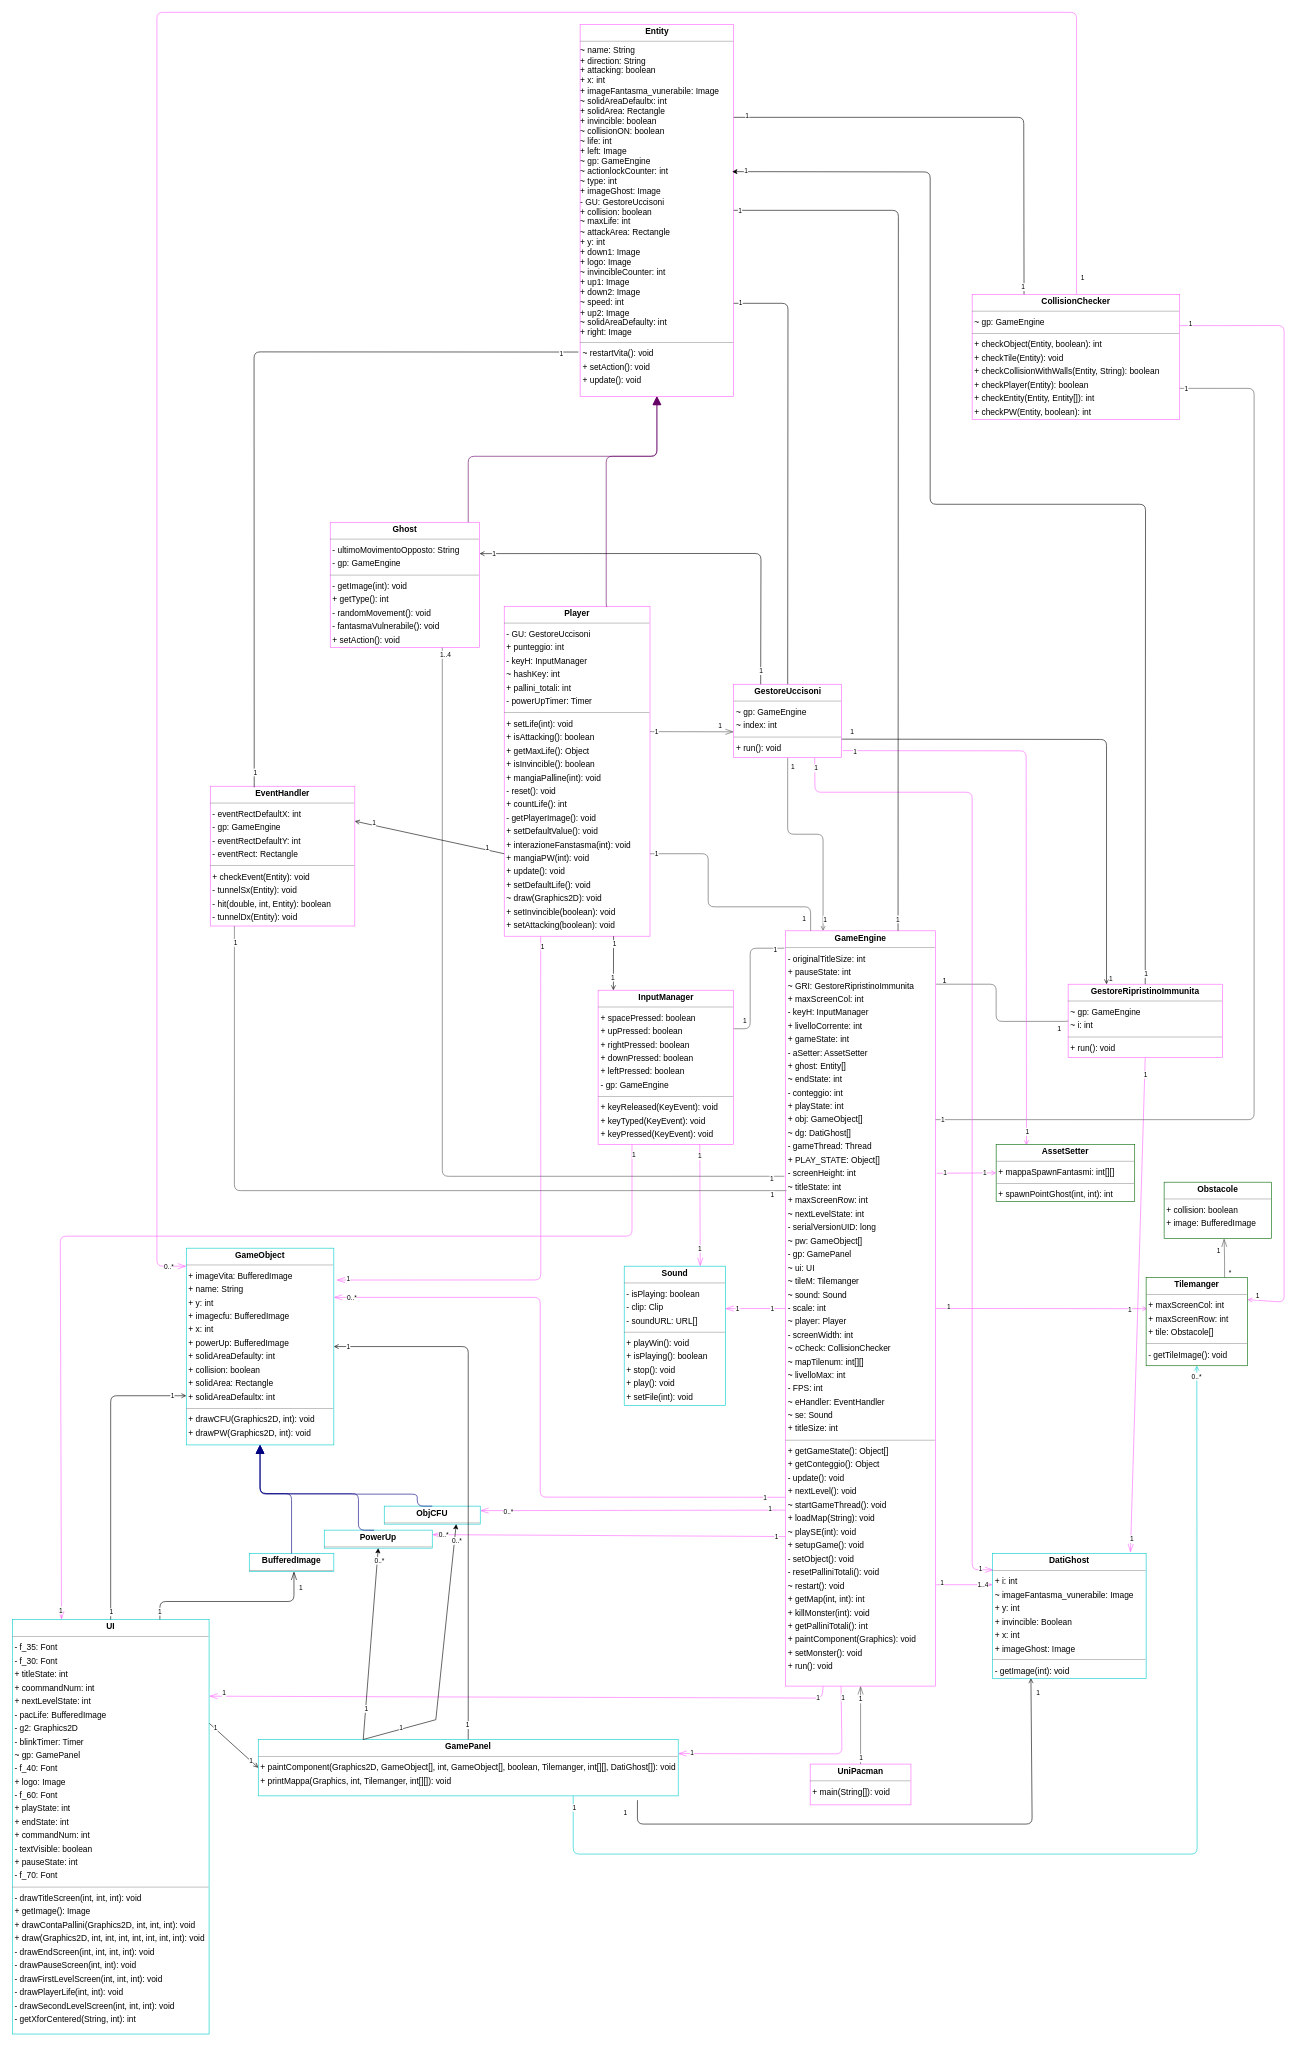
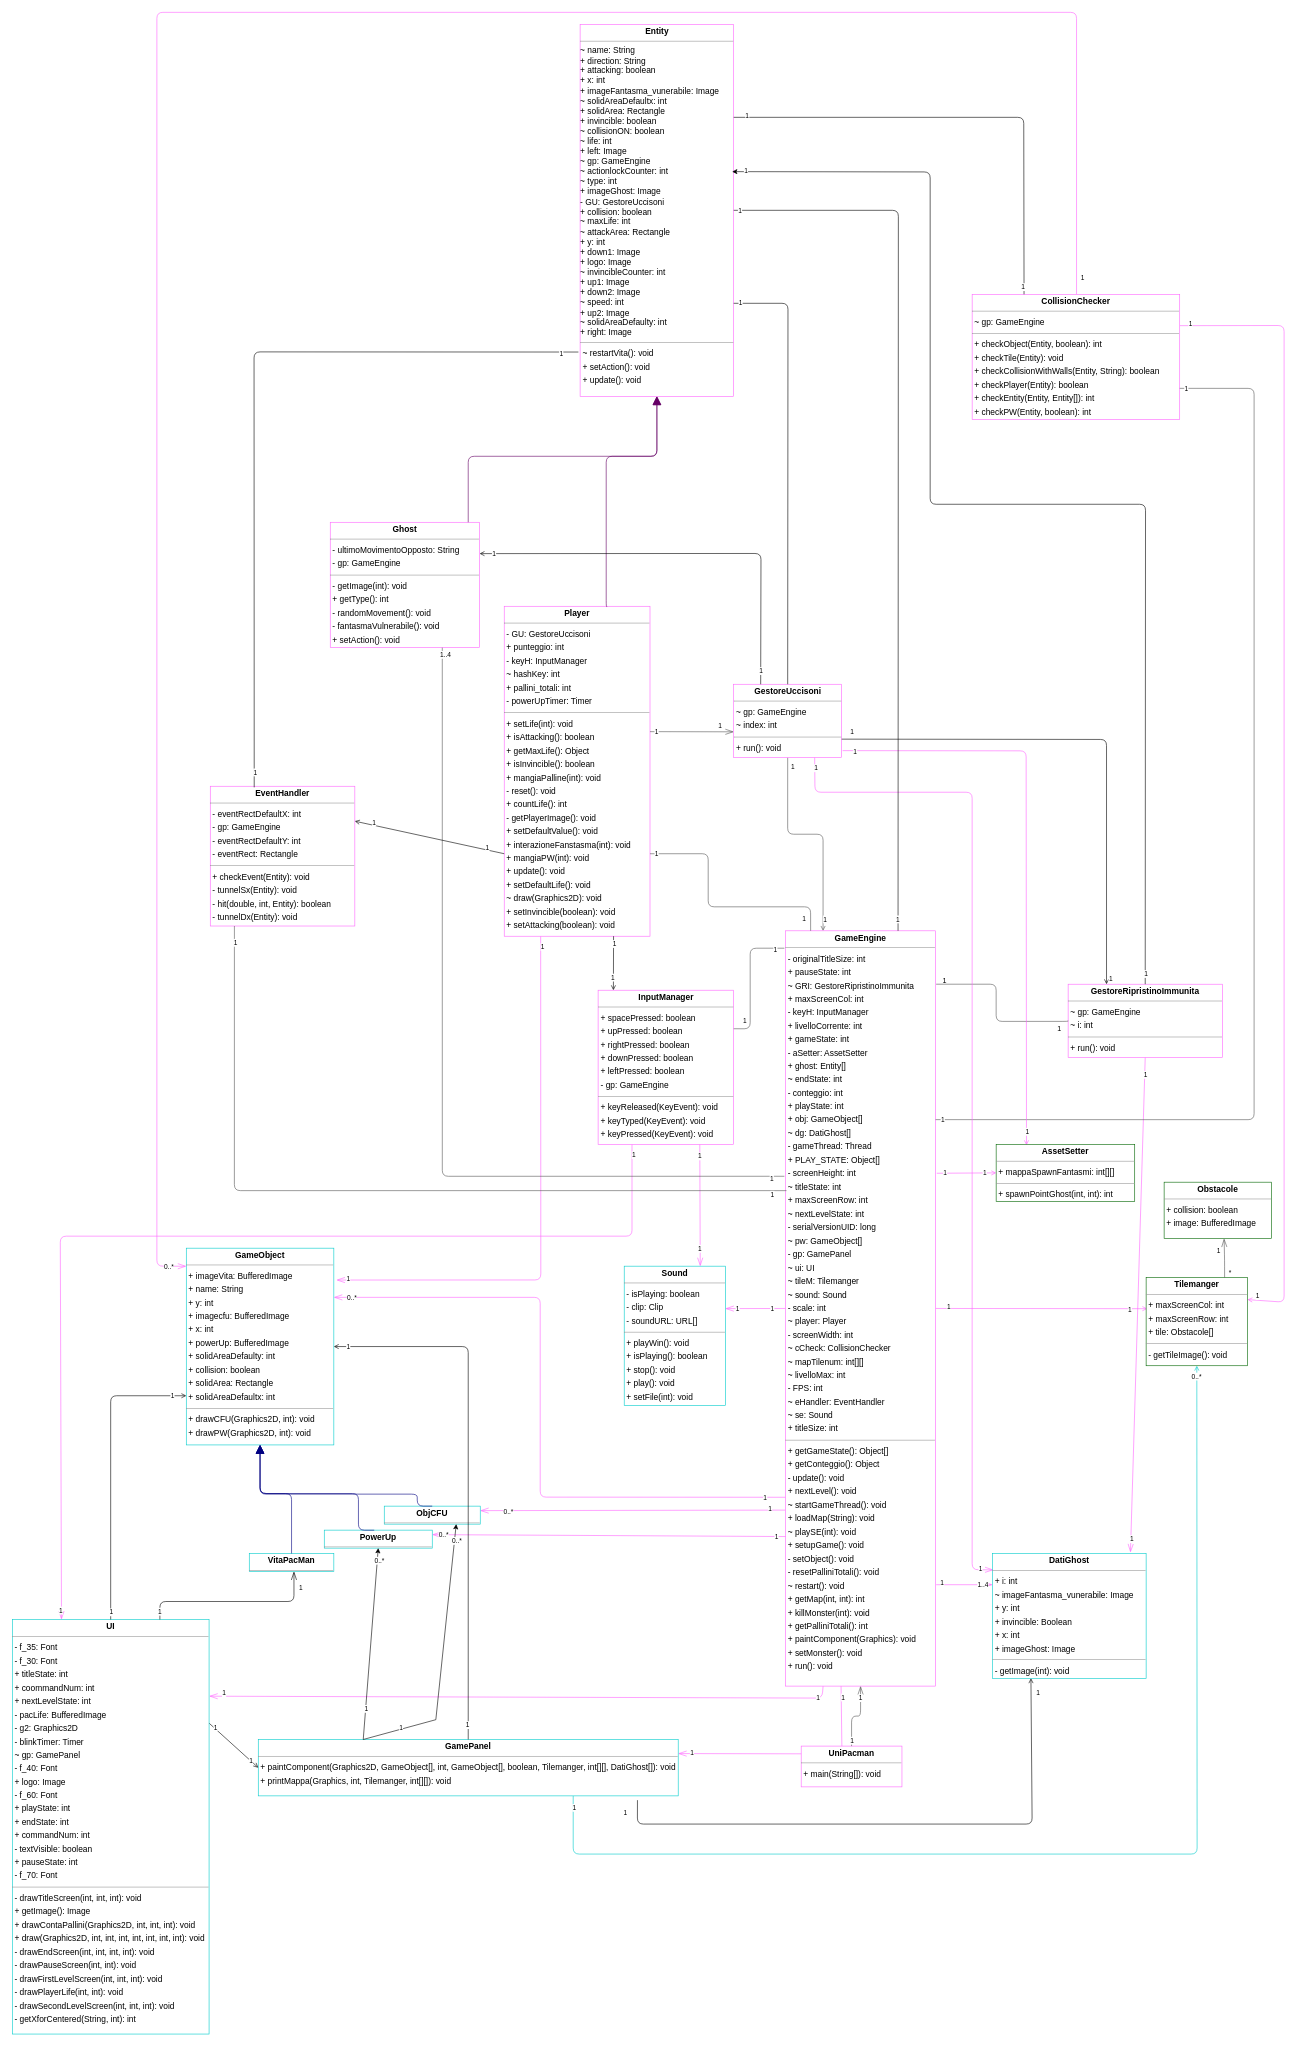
- <mxCell id="137" value="&lt;p style=&quot;margin:0px;margin-top:4px;text-align:center;&quot;&gt;&lt;b&gt;BufferedImage&lt;/b&gt;&lt;/p&gt;&lt;hr size=&quot;1&quot;/&gt;" style="verticalAlign=top;align=left;overflow=fill;fontSize=14;fontFamily=Helvetica;html=1;rounded=0;shadow=0;comic=0;labelBackgroundColor=none;strokeWidth=1;strokeColor=#00CCCC;" parent="1" vertex="1"><mxGeometry x="415" y="2589" width="141" height="30" as="geometry" /></mxCell>
+ <mxCell id="137" value="&lt;p style=&quot;margin:0px;margin-top:4px;text-align:center;&quot;&gt;&lt;b&gt;VitaPacMan&lt;/b&gt;&lt;/p&gt;&lt;hr size=&quot;1&quot;/&gt;" style="verticalAlign=top;align=left;overflow=fill;fontSize=14;fontFamily=Helvetica;html=1;rounded=0;shadow=0;comic=0;labelBackgroundColor=none;strokeWidth=1;strokeColor=#00CCCC;" parent="1" vertex="1"><mxGeometry x="415" y="2589" width="141" height="30" as="geometry" /></mxCell>
- <mxCell id="55" value="&lt;p style=&quot;margin:0px;margin-top:4px;text-align:center;&quot;&gt;&lt;b&gt;UniPacman&lt;/b&gt;&lt;/p&gt;&lt;hr size=&quot;1&quot;/&gt;&lt;p style=&quot;margin:0 0 0 4px;line-height:1.6;&quot;&gt;+ main(String[]): void&lt;/p&gt;" style="verticalAlign=top;align=left;overflow=fill;fontSize=14;fontFamily=Helvetica;html=1;rounded=0;shadow=0;comic=0;labelBackgroundColor=none;strokeWidth=1;strokeColor=#FF66FF;" parent="1" vertex="1"><mxGeometry x="1350" y="2940" width="168" height="68" as="geometry" /></mxCell>
+ <mxCell id="55" value="&lt;p style=&quot;margin:0px;margin-top:4px;text-align:center;&quot;&gt;&lt;b&gt;UniPacman&lt;/b&gt;&lt;/p&gt;&lt;hr size=&quot;1&quot;/&gt;&lt;p style=&quot;margin:0 0 0 4px;line-height:1.6;&quot;&gt;+ main(String[]): void&lt;/p&gt;" style="verticalAlign=top;align=left;overflow=fill;fontSize=14;fontFamily=Helvetica;html=1;rounded=0;shadow=0;comic=0;labelBackgroundColor=none;strokeWidth=1;strokeColor=#FF66FF;" parent="1" vertex="1"><mxGeometry x="1335" y="2910" width="168" height="68" as="geometry" /></mxCell>
